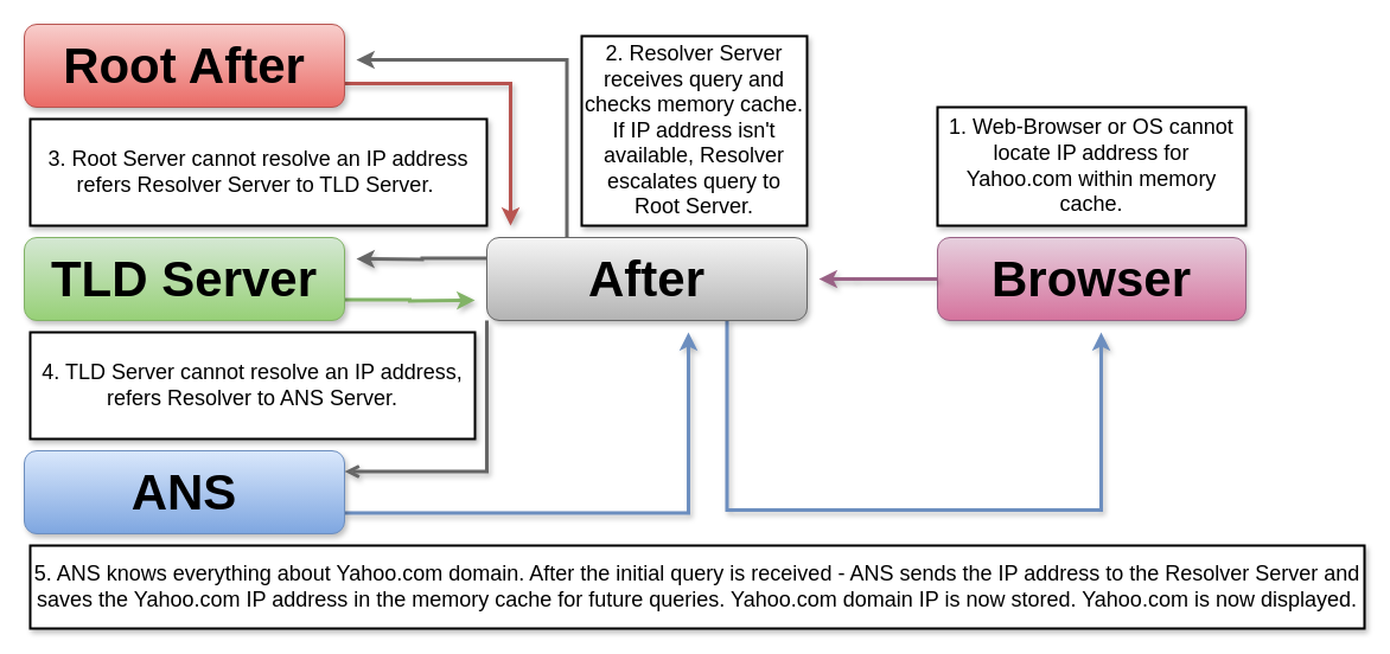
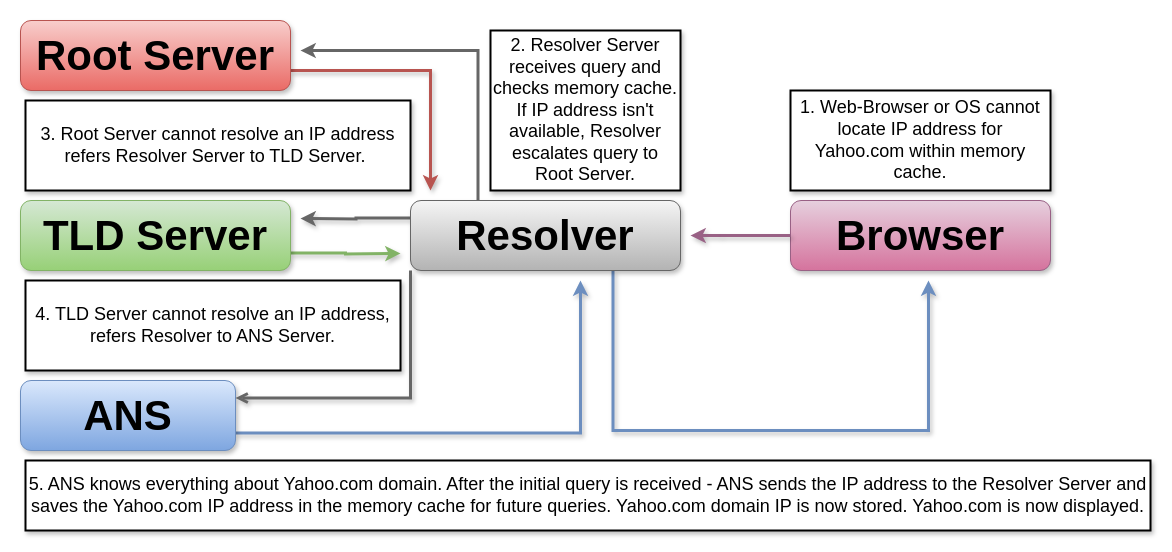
- <mxCell id="5" value="&lt;h1&gt;&lt;font style=&quot;font-size: 42px&quot;&gt;Root After&lt;/font&gt;&lt;/h1&gt;" style="text;html=1;strokeColor=#b85450;fillColor=#f8cecc;spacing=5;spacingTop=-20;whiteSpace=wrap;overflow=hidden;rounded=1;glass=0;sketch=0;fontSize=16;align=center;gradientColor=#ea6b66;shadow=1;" parent="1" vertex="1"><mxGeometry x="20" y="20" width="270" height="70" as="geometry" /></mxCell>
+ <mxCell id="5" value="&lt;h1&gt;&lt;font style=&quot;font-size: 42px&quot;&gt;Root Server&lt;/font&gt;&lt;/h1&gt;" style="text;html=1;strokeColor=#b85450;fillColor=#f8cecc;spacing=5;spacingTop=-20;whiteSpace=wrap;overflow=hidden;rounded=1;glass=0;sketch=0;fontSize=16;align=center;gradientColor=#ea6b66;shadow=1;" parent="1" vertex="1"><mxGeometry x="20" y="20" width="270" height="70" as="geometry" /></mxCell>
- <mxCell id="14" value="&lt;h1&gt;&lt;span style=&quot;font-size: 42px&quot;&gt;After&lt;/span&gt;&lt;/h1&gt;" style="text;html=1;strokeColor=#666666;fillColor=#f5f5f5;spacing=5;spacingTop=-20;whiteSpace=wrap;overflow=hidden;rounded=1;glass=0;sketch=0;fontSize=16;align=center;gradientColor=#b3b3b3;shadow=1;" parent="1" vertex="1"><mxGeometry x="410" y="200" width="270" height="70" as="geometry" /></mxCell>
+ <mxCell id="14" value="&lt;h1&gt;&lt;span style=&quot;font-size: 42px&quot;&gt;Resolver&lt;/span&gt;&lt;/h1&gt;" style="text;html=1;strokeColor=#666666;fillColor=#f5f5f5;spacing=5;spacingTop=-20;whiteSpace=wrap;overflow=hidden;rounded=1;glass=0;sketch=0;fontSize=16;align=center;gradientColor=#b3b3b3;shadow=1;" parent="1" vertex="1"><mxGeometry x="410" y="200" width="270" height="70" as="geometry" /></mxCell>
- <mxCell id="9" value="&lt;h1&gt;&lt;span style=&quot;font-size: 42px&quot;&gt;ANS&lt;/span&gt;&lt;/h1&gt;" style="text;html=1;strokeColor=#6c8ebf;fillColor=#dae8fc;spacing=5;spacingTop=-20;whiteSpace=wrap;overflow=hidden;rounded=1;glass=0;sketch=0;fontSize=16;align=center;gradientColor=#7ea6e0;shadow=1;" parent="1" vertex="1"><mxGeometry x="20" y="380" width="270" height="70" as="geometry" /></mxCell>
+ <mxCell id="9" value="&lt;h1&gt;&lt;span style=&quot;font-size: 42px&quot;&gt;ANS&lt;/span&gt;&lt;/h1&gt;" style="text;html=1;strokeColor=#6c8ebf;fillColor=#dae8fc;spacing=5;spacingTop=-20;whiteSpace=wrap;overflow=hidden;rounded=1;glass=0;sketch=0;fontSize=16;align=center;gradientColor=#7ea6e0;shadow=1;" parent="1" vertex="1"><mxGeometry x="20" y="380" width="215" height="70" as="geometry" /></mxCell>
